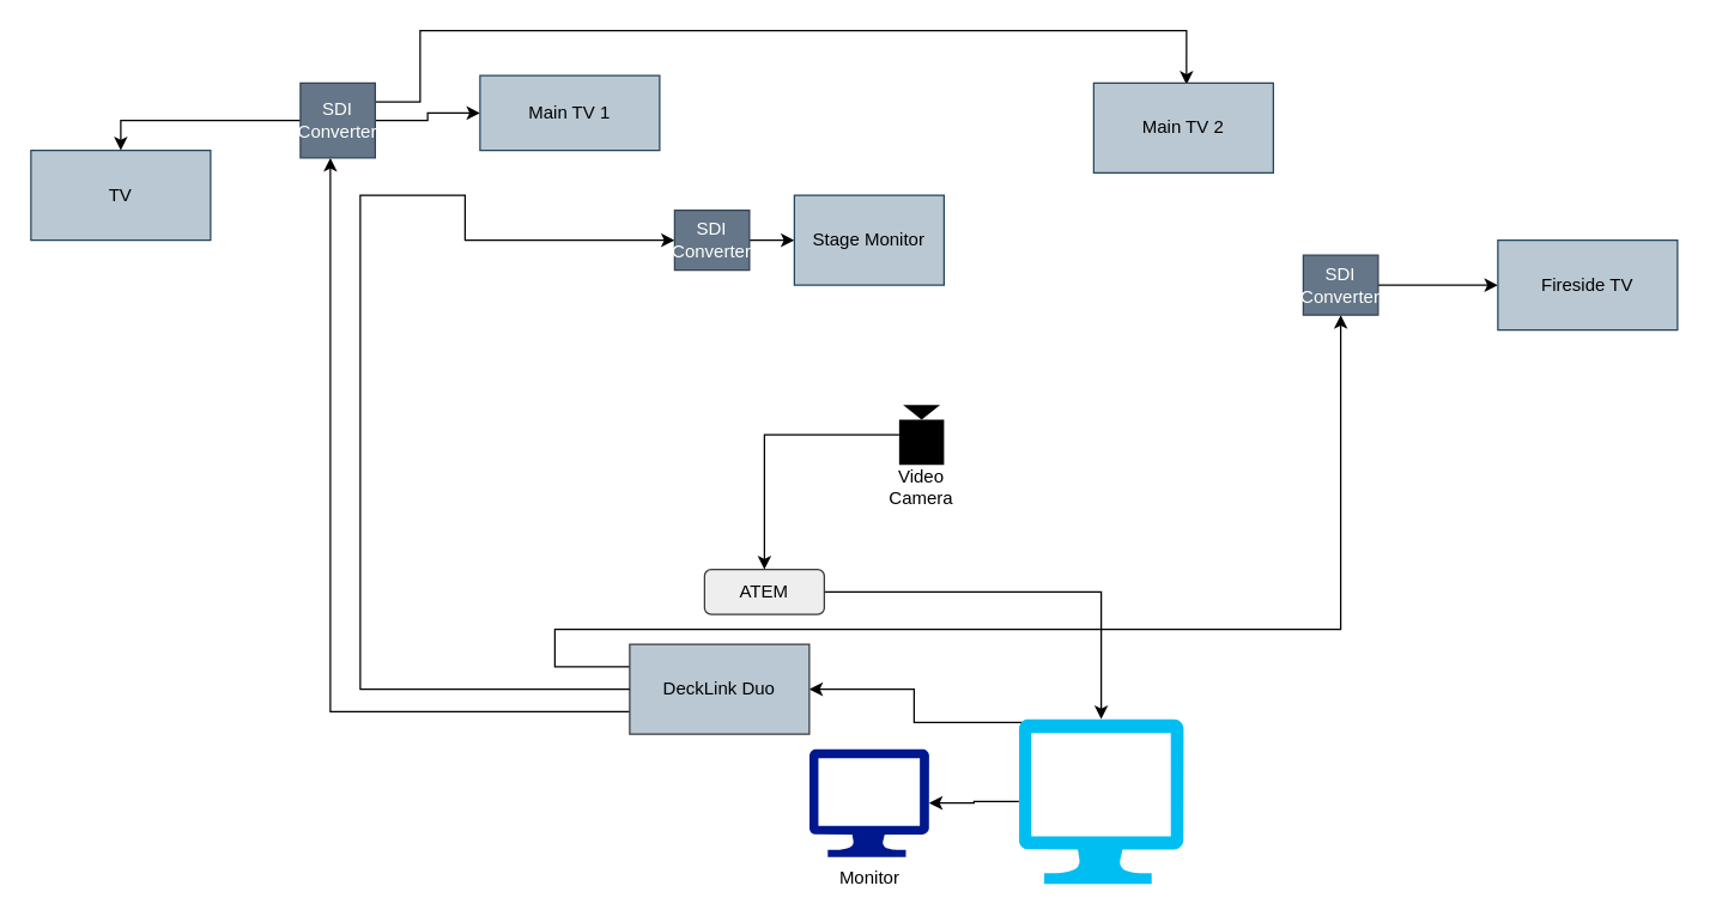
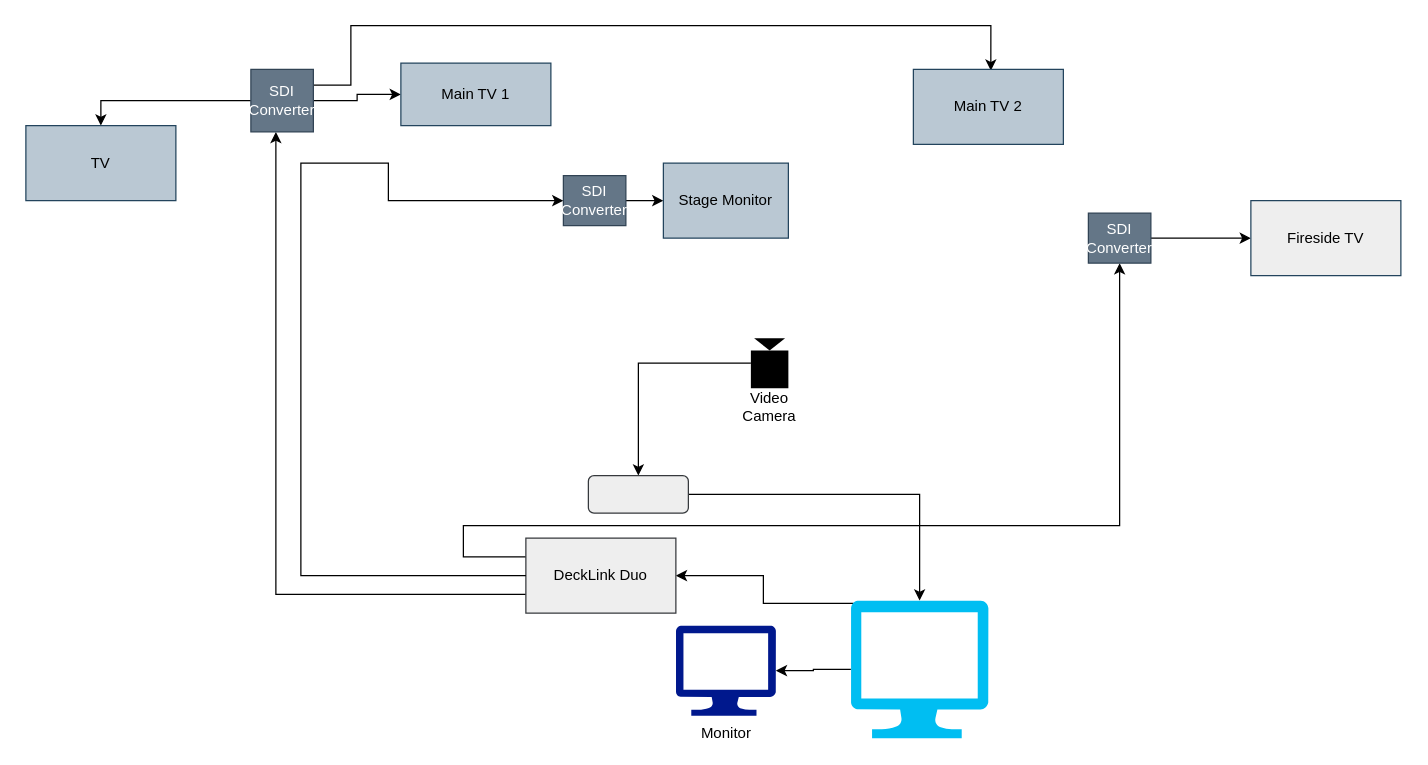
- <mxCell id="27" value="Fireside TV" style="rounded=0;whiteSpace=wrap;html=1;fillColor=#bac8d3;strokeColor=#23445d;" vertex="1" parent="1"><mxGeometry x="1000" y="160" width="120" height="60" as="geometry" /></mxCell>
+ <mxCell id="27" value="Fireside TV" style="rounded=0;whiteSpace=wrap;html=1;fillColor=#eeeeee;strokeColor=#23445d;" vertex="1" parent="1"><mxGeometry x="1000" y="160" width="120" height="60" as="geometry" /></mxCell>
- <mxCell id="10" value="ATEM" style="text;html=1;align=center;verticalAlign=middle;whiteSpace=wrap;rounded=0;" vertex="1" parent="1"><mxGeometry x="480" y="380" width="60" height="30" as="geometry" /></mxCell>
- <mxCell id="14" value="DeckLink Duo" style="rounded=0;whiteSpace=wrap;html=1;fillColor=#bac8d3;strokeColor=#36393d;" vertex="1" parent="1"><mxGeometry x="420" y="430" width="120" height="60" as="geometry" /></mxCell>
+ <mxCell id="14" value="DeckLink Duo" style="rounded=0;whiteSpace=wrap;html=1;fillColor=#eeeeee;strokeColor=#36393d;" vertex="1" parent="1"><mxGeometry x="420" y="430" width="120" height="60" as="geometry" /></mxCell>
